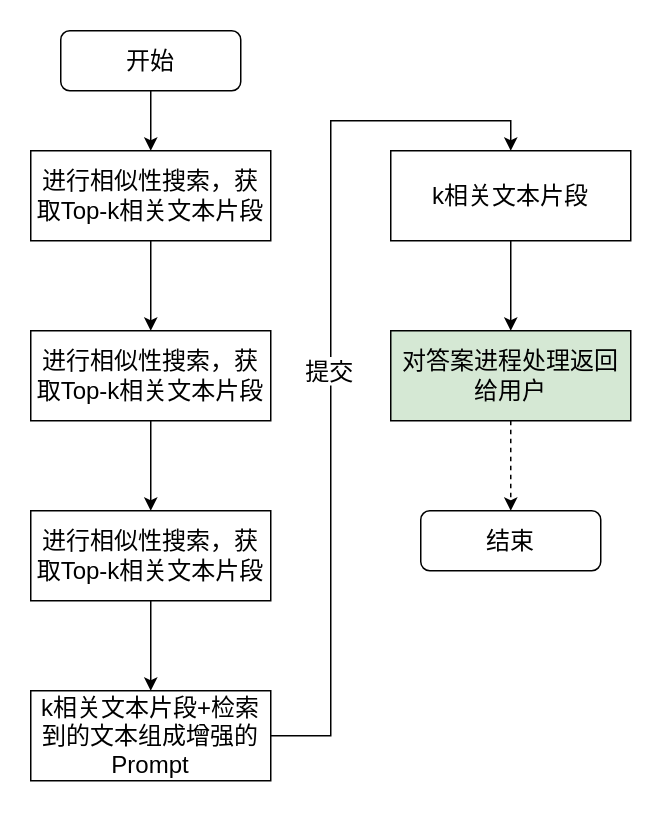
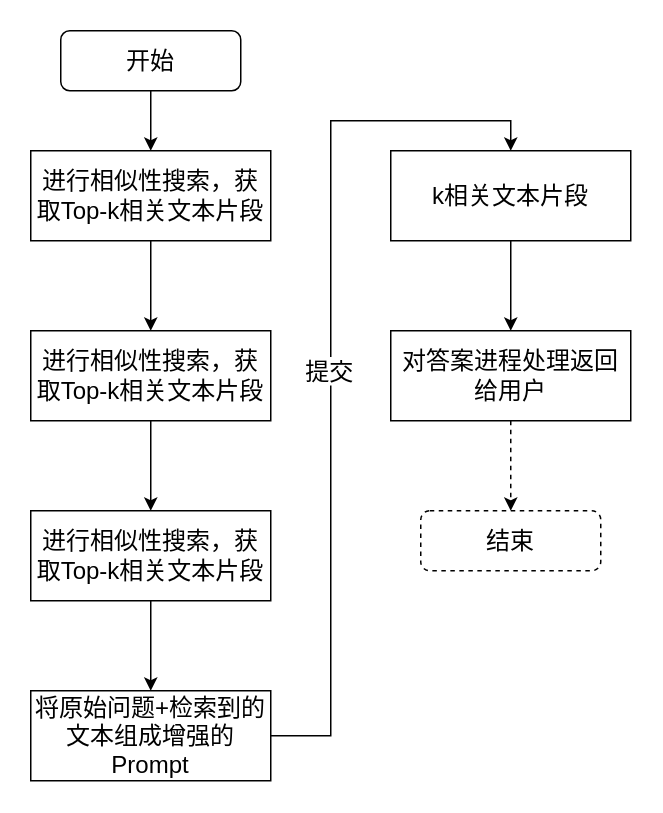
- <mxCell id="16" value="对答案进程处理返回给用户" style="rounded=0;whiteSpace=wrap;html=1;fontSize=16;fillColor=#d5e8d4;" vertex="1" parent="1"><mxGeometry x="260" y="220" width="160" height="60" as="geometry" /></mxCell>
+ <mxCell id="16" value="对答案进程处理返回给用户" style="rounded=0;whiteSpace=wrap;html=1;fontSize=16;" vertex="1" parent="1"><mxGeometry x="260" y="220" width="160" height="60" as="geometry" /></mxCell>
- <mxCell id="17" value="结束" style="rounded=1;whiteSpace=wrap;html=1;fontSize=16;" vertex="1" parent="1"><mxGeometry x="280" y="340" width="120" height="40" as="geometry" /></mxCell>
+ <mxCell id="17" value="结束" style="rounded=1;whiteSpace=wrap;html=1;fontSize=16;dashed=1;" vertex="1" parent="1"><mxGeometry x="280" y="340" width="120" height="40" as="geometry" /></mxCell>
- <mxCell id="8" value="k相关文本片段+检索到的文本组成增强的Prompt" style="rounded=0;whiteSpace=wrap;html=1;fontSize=16;" vertex="1" parent="1"><mxGeometry x="20" y="460" width="160" height="60" as="geometry" /></mxCell>
+ <mxCell id="8" value="将原始问题+检索到的文本组成增强的Prompt" style="rounded=0;whiteSpace=wrap;html=1;fontSize=16;" vertex="1" parent="1"><mxGeometry x="20" y="460" width="160" height="60" as="geometry" /></mxCell>
